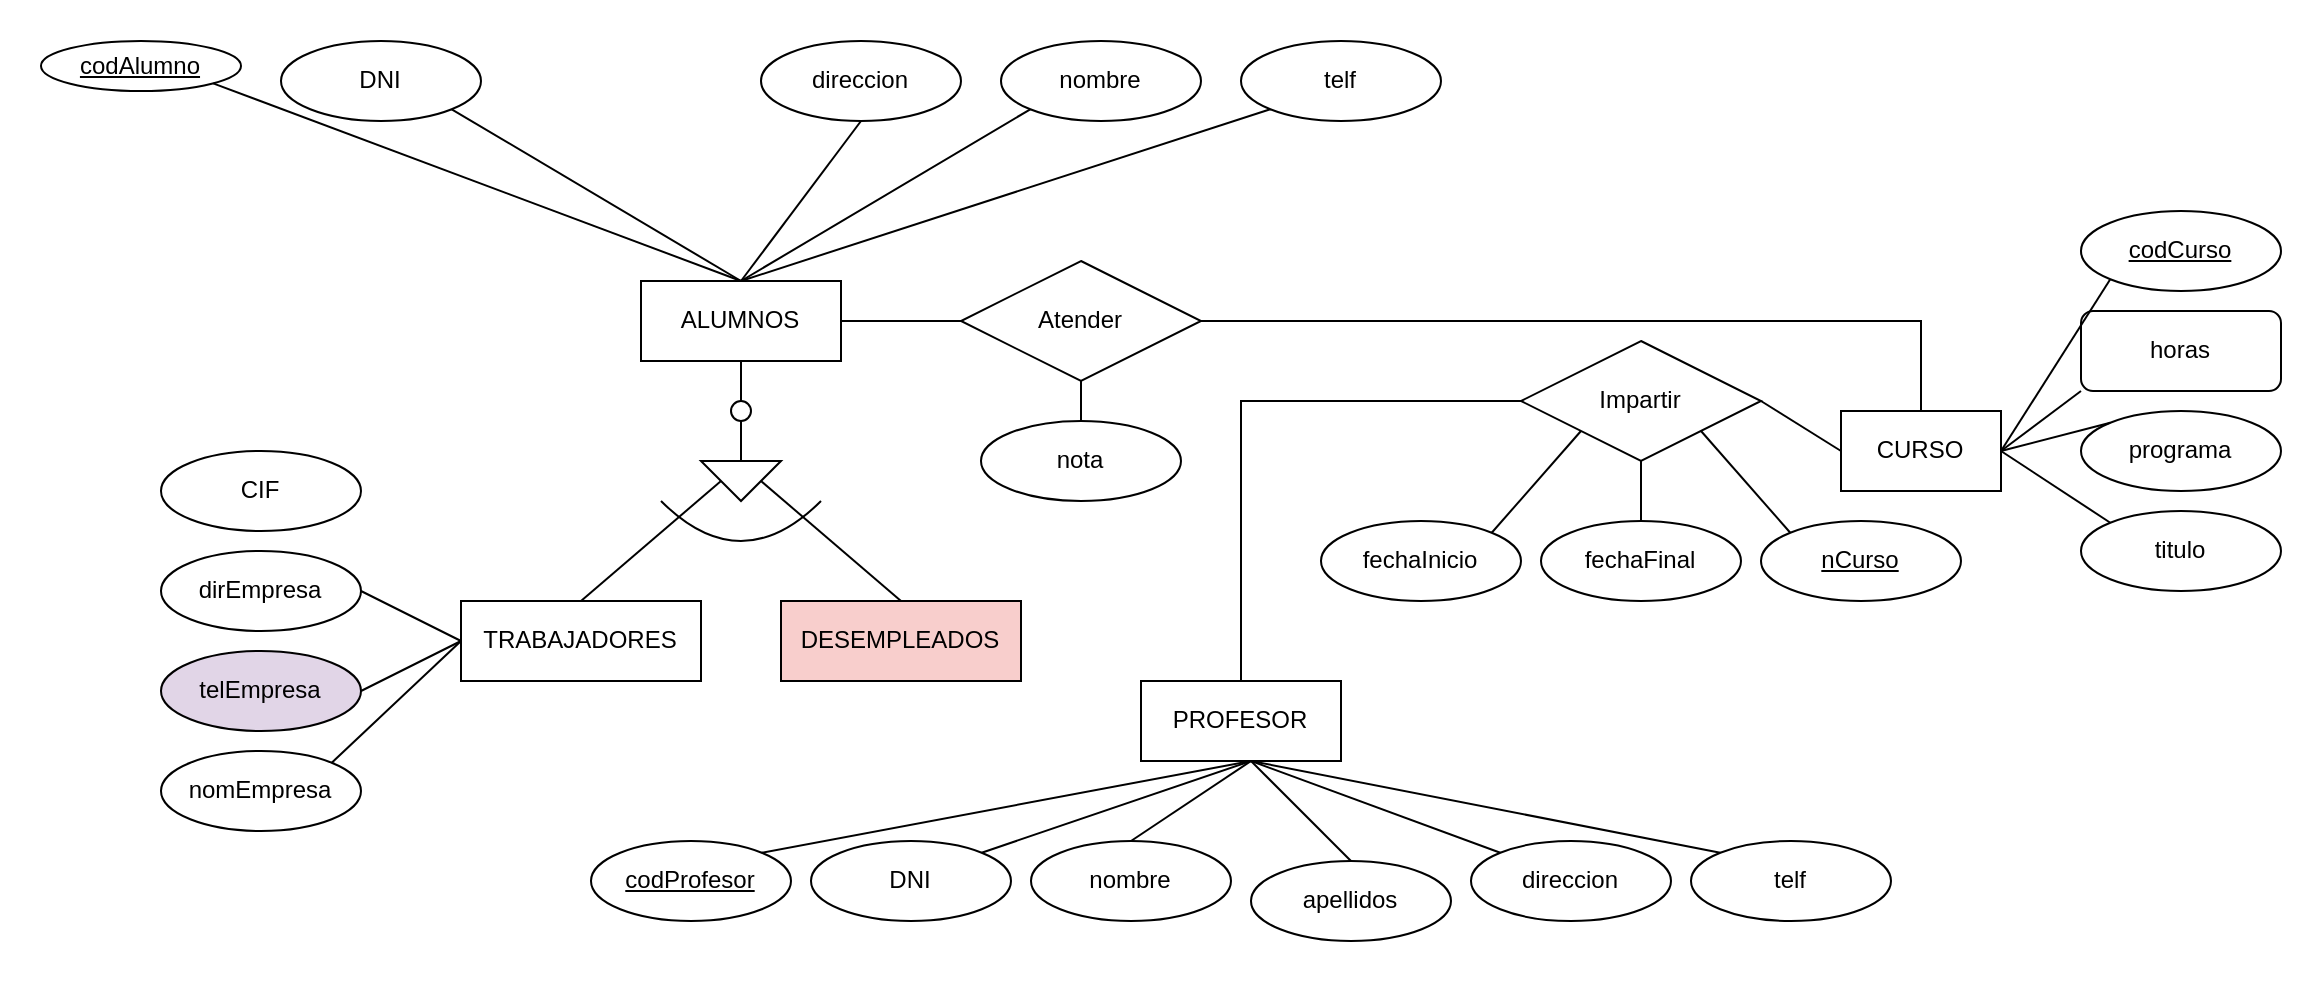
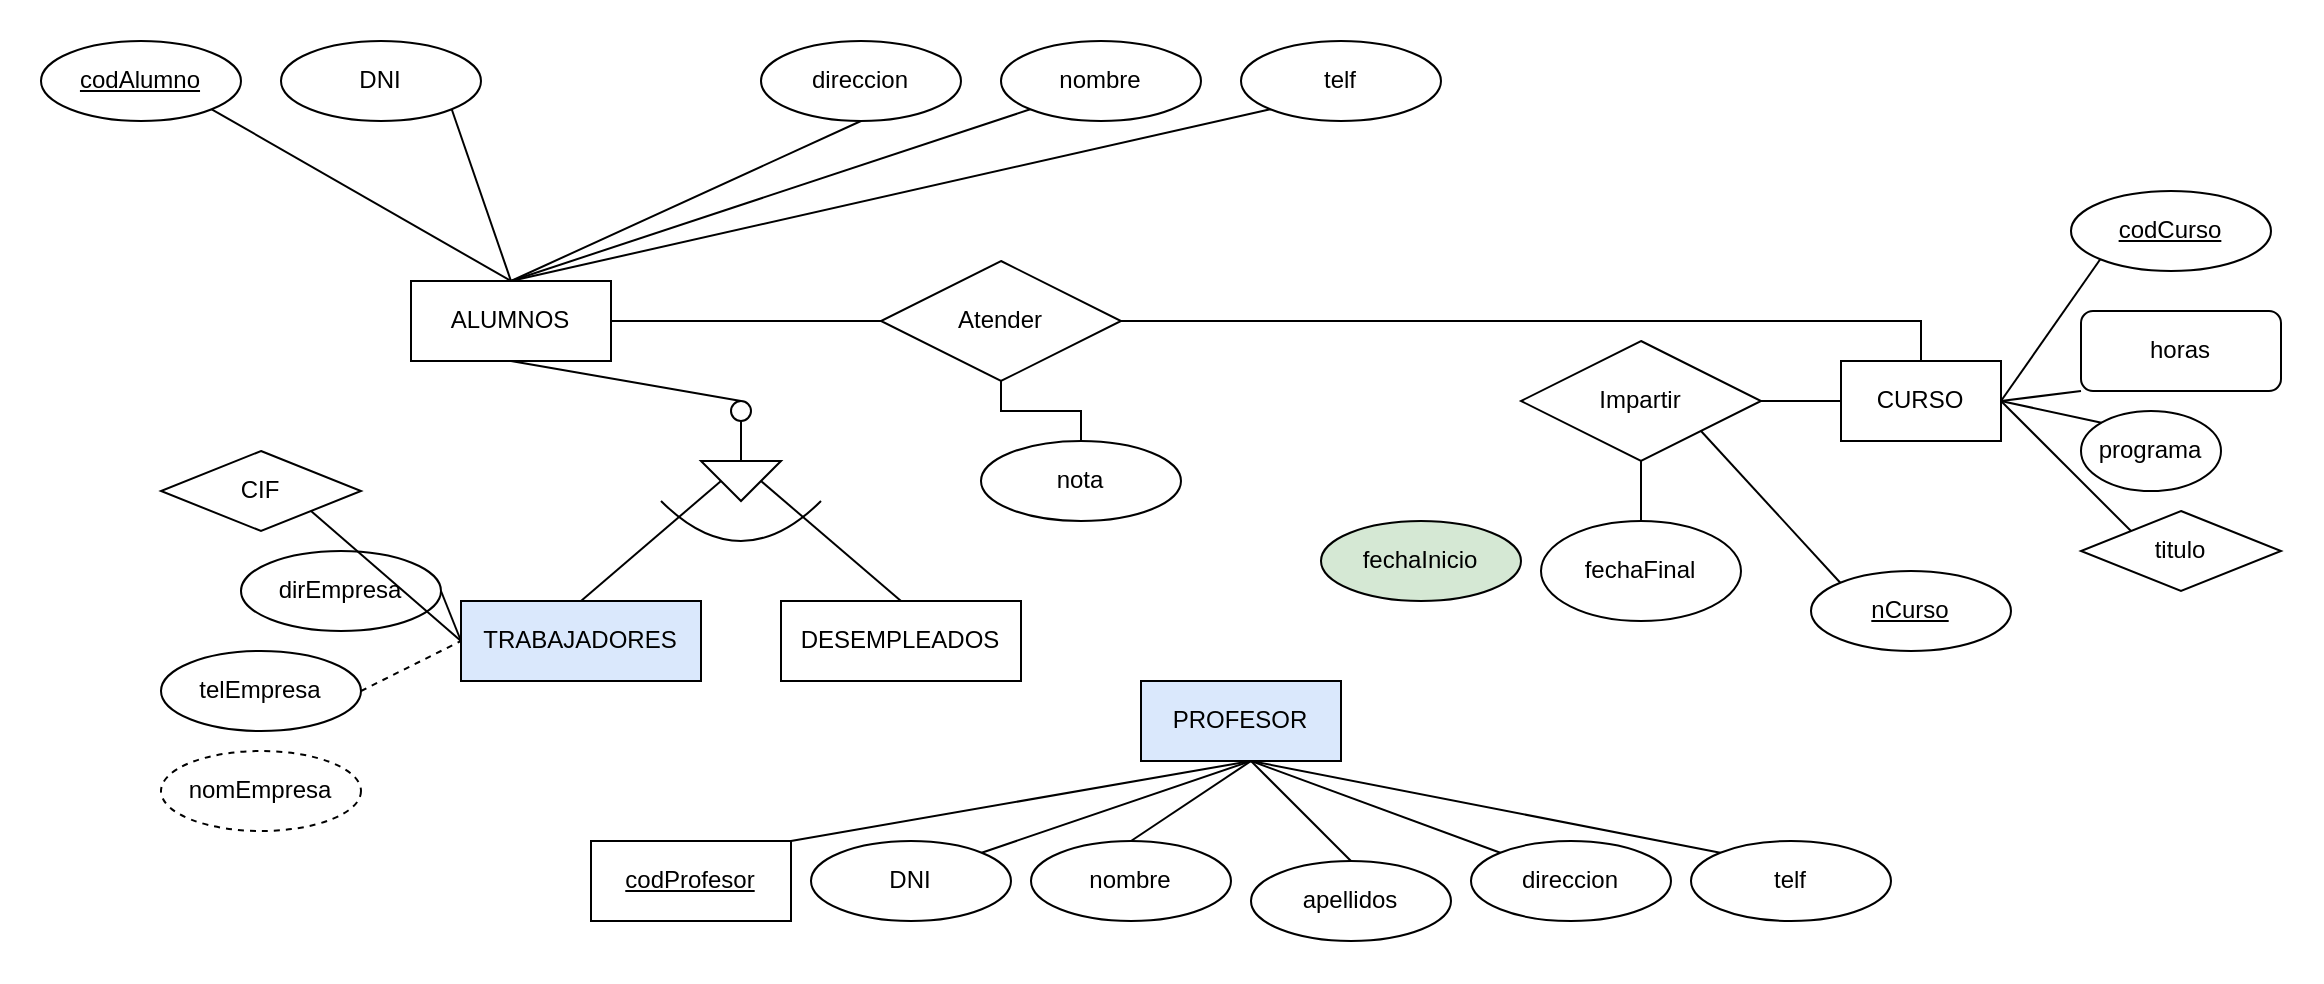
- <mxCell id="20" value="&lt;u&gt;codAlumno&lt;/u&gt;" style="ellipse;whiteSpace=wrap;html=1;align=center;" parent="1" vertex="1"><mxGeometry x="20" y="20" width="100" height="25" as="geometry" /></mxCell>
+ <mxCell id="20" value="&lt;u&gt;codAlumno&lt;/u&gt;" style="ellipse;whiteSpace=wrap;html=1;align=center;" parent="1" vertex="1"><mxGeometry x="20" y="20" width="100" height="40" as="geometry" /></mxCell>
- <mxCell id="31" value="&lt;u&gt;codCurso&lt;/u&gt;" style="ellipse;whiteSpace=wrap;html=1;align=center;" parent="1" vertex="1"><mxGeometry x="1040" y="105" width="100" height="40" as="geometry" /></mxCell>
+ <mxCell id="31" value="&lt;u&gt;codCurso&lt;/u&gt;" style="ellipse;whiteSpace=wrap;html=1;align=center;" parent="1" vertex="1"><mxGeometry x="1035" y="95" width="100" height="40" as="geometry" /></mxCell>
- <mxCell id="2" value="ALUMNOS" style="whiteSpace=wrap;html=1;align=center;" parent="1" vertex="1"><mxGeometry x="320" y="140" width="100" height="40" as="geometry" /></mxCell>
+ <mxCell id="2" value="ALUMNOS" style="whiteSpace=wrap;html=1;align=center;" parent="1" vertex="1"><mxGeometry x="205" y="140" width="100" height="40" as="geometry" /></mxCell>
- <mxCell id="61" value="Atender" style="shape=rhombus;perimeter=rhombusPerimeter;whiteSpace=wrap;html=1;align=center;" vertex="1" parent="1"><mxGeometry x="480" y="130" width="120" height="60" as="geometry" /></mxCell>
+ <mxCell id="61" value="Atender" style="shape=rhombus;perimeter=rhombusPerimeter;whiteSpace=wrap;html=1;align=center;" vertex="1" parent="1"><mxGeometry x="440" y="130" width="120" height="60" as="geometry" /></mxCell>
- <mxCell id="40" value="" style="endArrow=none;html=1;rounded=0;entryX=0;entryY=0.5;entryDx=0;entryDy=0;exitX=0.5;exitY=0;exitDx=0;exitDy=0;edgeStyle=orthogonalEdgeStyle;" edge="1" parent="1" source="39" target="35"><mxGeometry width="50" height="50" relative="1" as="geometry"><mxPoint x="750" y="10" as="sourcePoint" /><mxPoint x="800" y="-40" as="targetPoint" /></mxGeometry></mxCell>
- <mxCell id="30" value="CURSO" style="whiteSpace=wrap;html=1;align=center;" parent="1" vertex="1"><mxGeometry x="920" y="205" width="80" height="40" as="geometry" /></mxCell>
+ <mxCell id="30" value="CURSO" style="whiteSpace=wrap;html=1;align=center;" parent="1" vertex="1"><mxGeometry x="920" y="180" width="80" height="40" as="geometry" /></mxCell>
- <mxCell id="33" value="programa" style="ellipse;whiteSpace=wrap;html=1;align=center;" vertex="1" parent="1"><mxGeometry x="1040" y="205" width="100" height="40" as="geometry" /></mxCell>
+ <mxCell id="33" value="programa" style="ellipse;whiteSpace=wrap;html=1;align=center;" vertex="1" parent="1"><mxGeometry x="1040" y="205" width="70" height="40" as="geometry" /></mxCell>
- <mxCell id="62" value="nota" style="ellipse;whiteSpace=wrap;html=1;align=center;" vertex="1" parent="1"><mxGeometry x="490" y="210" width="100" height="40" as="geometry" /></mxCell>
+ <mxCell id="62" value="nota" style="ellipse;whiteSpace=wrap;html=1;align=center;" vertex="1" parent="1"><mxGeometry x="490" y="220" width="100" height="40" as="geometry" /></mxCell>
- <mxCell id="46" value="" style="endArrow=none;html=1;rounded=0;entryX=0;entryY=1;entryDx=0;entryDy=0;exitX=1;exitY=0;exitDx=0;exitDy=0;" edge="1" parent="1" source="36" target="35"><mxGeometry width="50" height="50" relative="1" as="geometry"><mxPoint x="730" y="105" as="sourcePoint" /><mxPoint x="780" y="55" as="targetPoint" /></mxGeometry></mxCell>
- <mxCell id="22" value="CIF" style="ellipse;whiteSpace=wrap;html=1;align=center;" parent="1" vertex="1"><mxGeometry x="80" y="225" width="100" height="40" as="geometry" /></mxCell>
+ <mxCell id="22" value="CIF" style="rhombus;whiteSpace=wrap;html=1;align=center;" parent="1" vertex="1"><mxGeometry x="80" y="225" width="100" height="40" as="geometry" /></mxCell>
- <mxCell id="34" value="titulo" style="ellipse;whiteSpace=wrap;html=1;align=center;" vertex="1" parent="1"><mxGeometry x="1040" y="255" width="100" height="40" as="geometry" /></mxCell>
+ <mxCell id="34" value="titulo" style="rhombus;whiteSpace=wrap;html=1;align=center;" vertex="1" parent="1"><mxGeometry x="1040" y="255" width="100" height="40" as="geometry" /></mxCell>
- <mxCell id="36" value="fechaInicio" style="ellipse;whiteSpace=wrap;html=1;align=center;" vertex="1" parent="1"><mxGeometry x="660" y="260" width="100" height="40" as="geometry" /></mxCell>
+ <mxCell id="36" value="fechaInicio" style="ellipse;whiteSpace=wrap;html=1;align=center;fillColor=#d5e8d4;" vertex="1" parent="1"><mxGeometry x="660" y="260" width="100" height="40" as="geometry" /></mxCell>
- <mxCell id="37" value="fechaFinal" style="ellipse;whiteSpace=wrap;html=1;align=center;" vertex="1" parent="1"><mxGeometry x="770" y="260" width="100" height="40" as="geometry" /></mxCell>
+ <mxCell id="37" value="fechaFinal" style="ellipse;whiteSpace=wrap;html=1;align=center;" vertex="1" parent="1"><mxGeometry x="770" y="260" width="100" height="50" as="geometry" /></mxCell>
- <mxCell id="38" value="&lt;u&gt;nCurso&lt;/u&gt;" style="ellipse;whiteSpace=wrap;html=1;align=center;" vertex="1" parent="1"><mxGeometry x="880" y="260" width="100" height="40" as="geometry" /></mxCell>
+ <mxCell id="38" value="&lt;u&gt;nCurso&lt;/u&gt;" style="ellipse;whiteSpace=wrap;html=1;align=center;" vertex="1" parent="1"><mxGeometry x="905" y="285" width="100" height="40" as="geometry" /></mxCell>
+ <mxCell id="26" value="" style="endArrow=none;html=1;rounded=0;exitX=1;exitY=1;exitDx=0;exitDy=0;entryX=0;entryY=0.5;entryDx=0;entryDy=0;" parent="1" source="22" target="3" edge="1"><mxGeometry width="50" height="50" relative="1" as="geometry"><mxPoint x="210" y="300" as="sourcePoint" /><mxPoint x="260" y="250" as="targetPoint" /></mxGeometry></mxCell>
- <mxCell id="25" value="dirEmpresa" style="ellipse;whiteSpace=wrap;html=1;align=center;" parent="1" vertex="1"><mxGeometry x="80" y="275" width="100" height="40" as="geometry" /></mxCell>
+ <mxCell id="25" value="dirEmpresa" style="ellipse;whiteSpace=wrap;html=1;align=center;" parent="1" vertex="1"><mxGeometry x="120" y="275" width="100" height="40" as="geometry" /></mxCell>
- <mxCell id="3" value="TRABAJADORES" style="whiteSpace=wrap;html=1;align=center;" parent="1" vertex="1"><mxGeometry x="230" y="300" width="120" height="40" as="geometry" /></mxCell>
+ <mxCell id="3" value="TRABAJADORES" style="whiteSpace=wrap;html=1;align=center;fillColor=#dae8fc;" parent="1" vertex="1"><mxGeometry x="230" y="300" width="120" height="40" as="geometry" /></mxCell>
- <mxCell id="4" value="DESEMPLEADOS" style="whiteSpace=wrap;html=1;align=center;fillColor=#f8cecc;" parent="1" vertex="1"><mxGeometry x="390" y="300" width="120" height="40" as="geometry" /></mxCell>
+ <mxCell id="4" value="DESEMPLEADOS" style="whiteSpace=wrap;html=1;align=center;" parent="1" vertex="1"><mxGeometry x="390" y="300" width="120" height="40" as="geometry" /></mxCell>
- <mxCell id="28" value="" style="endArrow=none;html=1;rounded=0;entryX=0;entryY=0.5;entryDx=0;entryDy=0;exitX=1;exitY=0.5;exitDx=0;exitDy=0;" parent="1" source="24" target="3" edge="1"><mxGeometry width="50" height="50" relative="1" as="geometry"><mxPoint x="220" y="310" as="sourcePoint" /><mxPoint x="270" y="260" as="targetPoint" /></mxGeometry></mxCell>
+ <mxCell id="28" value="" style="endArrow=none;html=1;rounded=0;entryX=0;entryY=0.5;entryDx=0;entryDy=0;exitX=1;exitY=0.5;exitDx=0;exitDy=0;dashed=1;" parent="1" source="24" target="3" edge="1"><mxGeometry width="50" height="50" relative="1" as="geometry"><mxPoint x="220" y="310" as="sourcePoint" /><mxPoint x="270" y="260" as="targetPoint" /></mxGeometry></mxCell>
- <mxCell id="24" value="telEmpresa" style="ellipse;whiteSpace=wrap;html=1;align=center;fillColor=#e1d5e7;" parent="1" vertex="1"><mxGeometry x="80" y="325" width="100" height="40" as="geometry" /></mxCell>
+ <mxCell id="24" value="telEmpresa" style="ellipse;whiteSpace=wrap;html=1;align=center;" parent="1" vertex="1"><mxGeometry x="80" y="325" width="100" height="40" as="geometry" /></mxCell>
- <mxCell id="29" value="" style="endArrow=none;html=1;rounded=0;exitX=0;exitY=0.5;exitDx=0;exitDy=0;entryX=1;entryY=0;entryDx=0;entryDy=0;" parent="1" source="3" target="23" edge="1"><mxGeometry width="50" height="50" relative="1" as="geometry"><mxPoint x="230" y="320" as="sourcePoint" /><mxPoint x="280" y="270" as="targetPoint" /></mxGeometry></mxCell>
- <mxCell id="39" value="PROFESOR" style="whiteSpace=wrap;html=1;align=center;" vertex="1" parent="1"><mxGeometry x="570" y="340" width="100" height="40" as="geometry" /></mxCell>
+ <mxCell id="39" value="PROFESOR" style="whiteSpace=wrap;html=1;align=center;fillColor=#dae8fc;" vertex="1" parent="1"><mxGeometry x="570" y="340" width="100" height="40" as="geometry" /></mxCell>
- <mxCell id="23" value="nomEmpresa" style="ellipse;whiteSpace=wrap;html=1;align=center;" parent="1" vertex="1"><mxGeometry x="80" y="375" width="100" height="40" as="geometry" /></mxCell>
+ <mxCell id="23" value="nomEmpresa" style="ellipse;whiteSpace=wrap;html=1;align=center;dashed=1;" parent="1" vertex="1"><mxGeometry x="80" y="375" width="100" height="40" as="geometry" /></mxCell>
- <mxCell id="53" value="&lt;u&gt;codProfesor&lt;/u&gt;" style="ellipse;whiteSpace=wrap;html=1;align=center;" vertex="1" parent="1"><mxGeometry x="295" y="420" width="100" height="40" as="geometry" /></mxCell>
+ <mxCell id="53" value="&lt;u&gt;codProfesor&lt;/u&gt;" style="whiteSpace=wrap;html=1;align=center;rounded=0;" vertex="1" parent="1"><mxGeometry x="295" y="420" width="100" height="40" as="geometry" /></mxCell>
